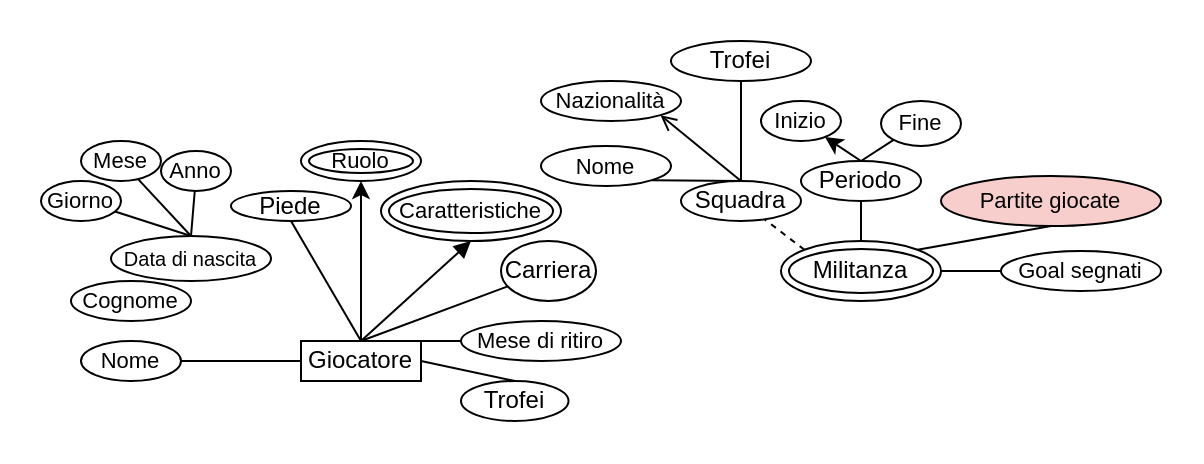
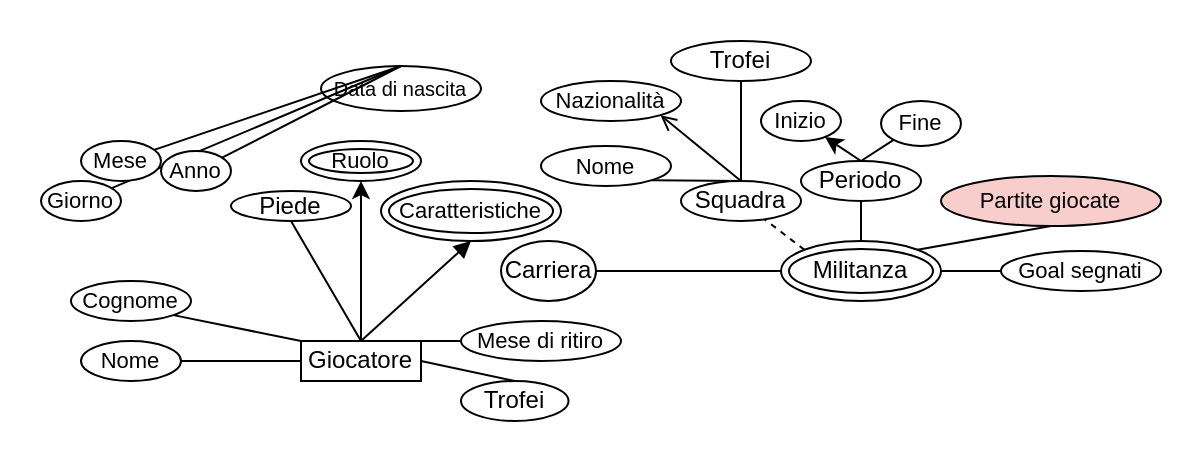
- <mxCell id="5" value="&lt;font style=&quot;font-size: 10px;&quot;&gt;Data di nascita&lt;/font&gt;" style="ellipse;whiteSpace=wrap;html=1;" vertex="1" parent="1"><mxGeometry x="55" y="117.5" width="80" height="22.5" as="geometry" /></mxCell>
+ <mxCell id="5" value="&lt;font style=&quot;font-size: 10px;&quot;&gt;Data di nascita&lt;/font&gt;" style="ellipse;whiteSpace=wrap;html=1;" vertex="1" parent="1"><mxGeometry x="160" y="32.5" width="80" height="22.5" as="geometry" /></mxCell>
+ <mxCell id="23" value="" style="endArrow=none;html=1;rounded=0;entryX=0;entryY=0.5;entryDx=0;entryDy=0;exitX=1;exitY=0.5;exitDx=0;exitDy=0;" edge="1" parent="1" source="37" target="22"><mxGeometry width="50" height="50" relative="1" as="geometry"><mxPoint x="430" y="170" as="sourcePoint" /><mxPoint x="310" y="180" as="targetPoint" /><Array as="points" /></mxGeometry></mxCell>
- <mxCell id="36" value="" style="endArrow=none;html=1;rounded=0;exitX=0.5;exitY=0;exitDx=0;exitDy=0;" edge="1" parent="1" source="2" target="37"><mxGeometry width="50" height="50" relative="1" as="geometry"><mxPoint x="210" y="180" as="sourcePoint" /><mxPoint x="240" y="180" as="targetPoint" /></mxGeometry></mxCell>
+ <mxCell id="8" value="" style="endArrow=none;html=1;rounded=0;entryX=1;entryY=1;entryDx=0;entryDy=0;exitX=0;exitY=0;exitDx=0;exitDy=0;" edge="1" parent="1" source="2" target="4"><mxGeometry width="50" height="50" relative="1" as="geometry"><mxPoint x="160" y="170" as="sourcePoint" /><mxPoint x="210" y="120" as="targetPoint" /></mxGeometry></mxCell>
